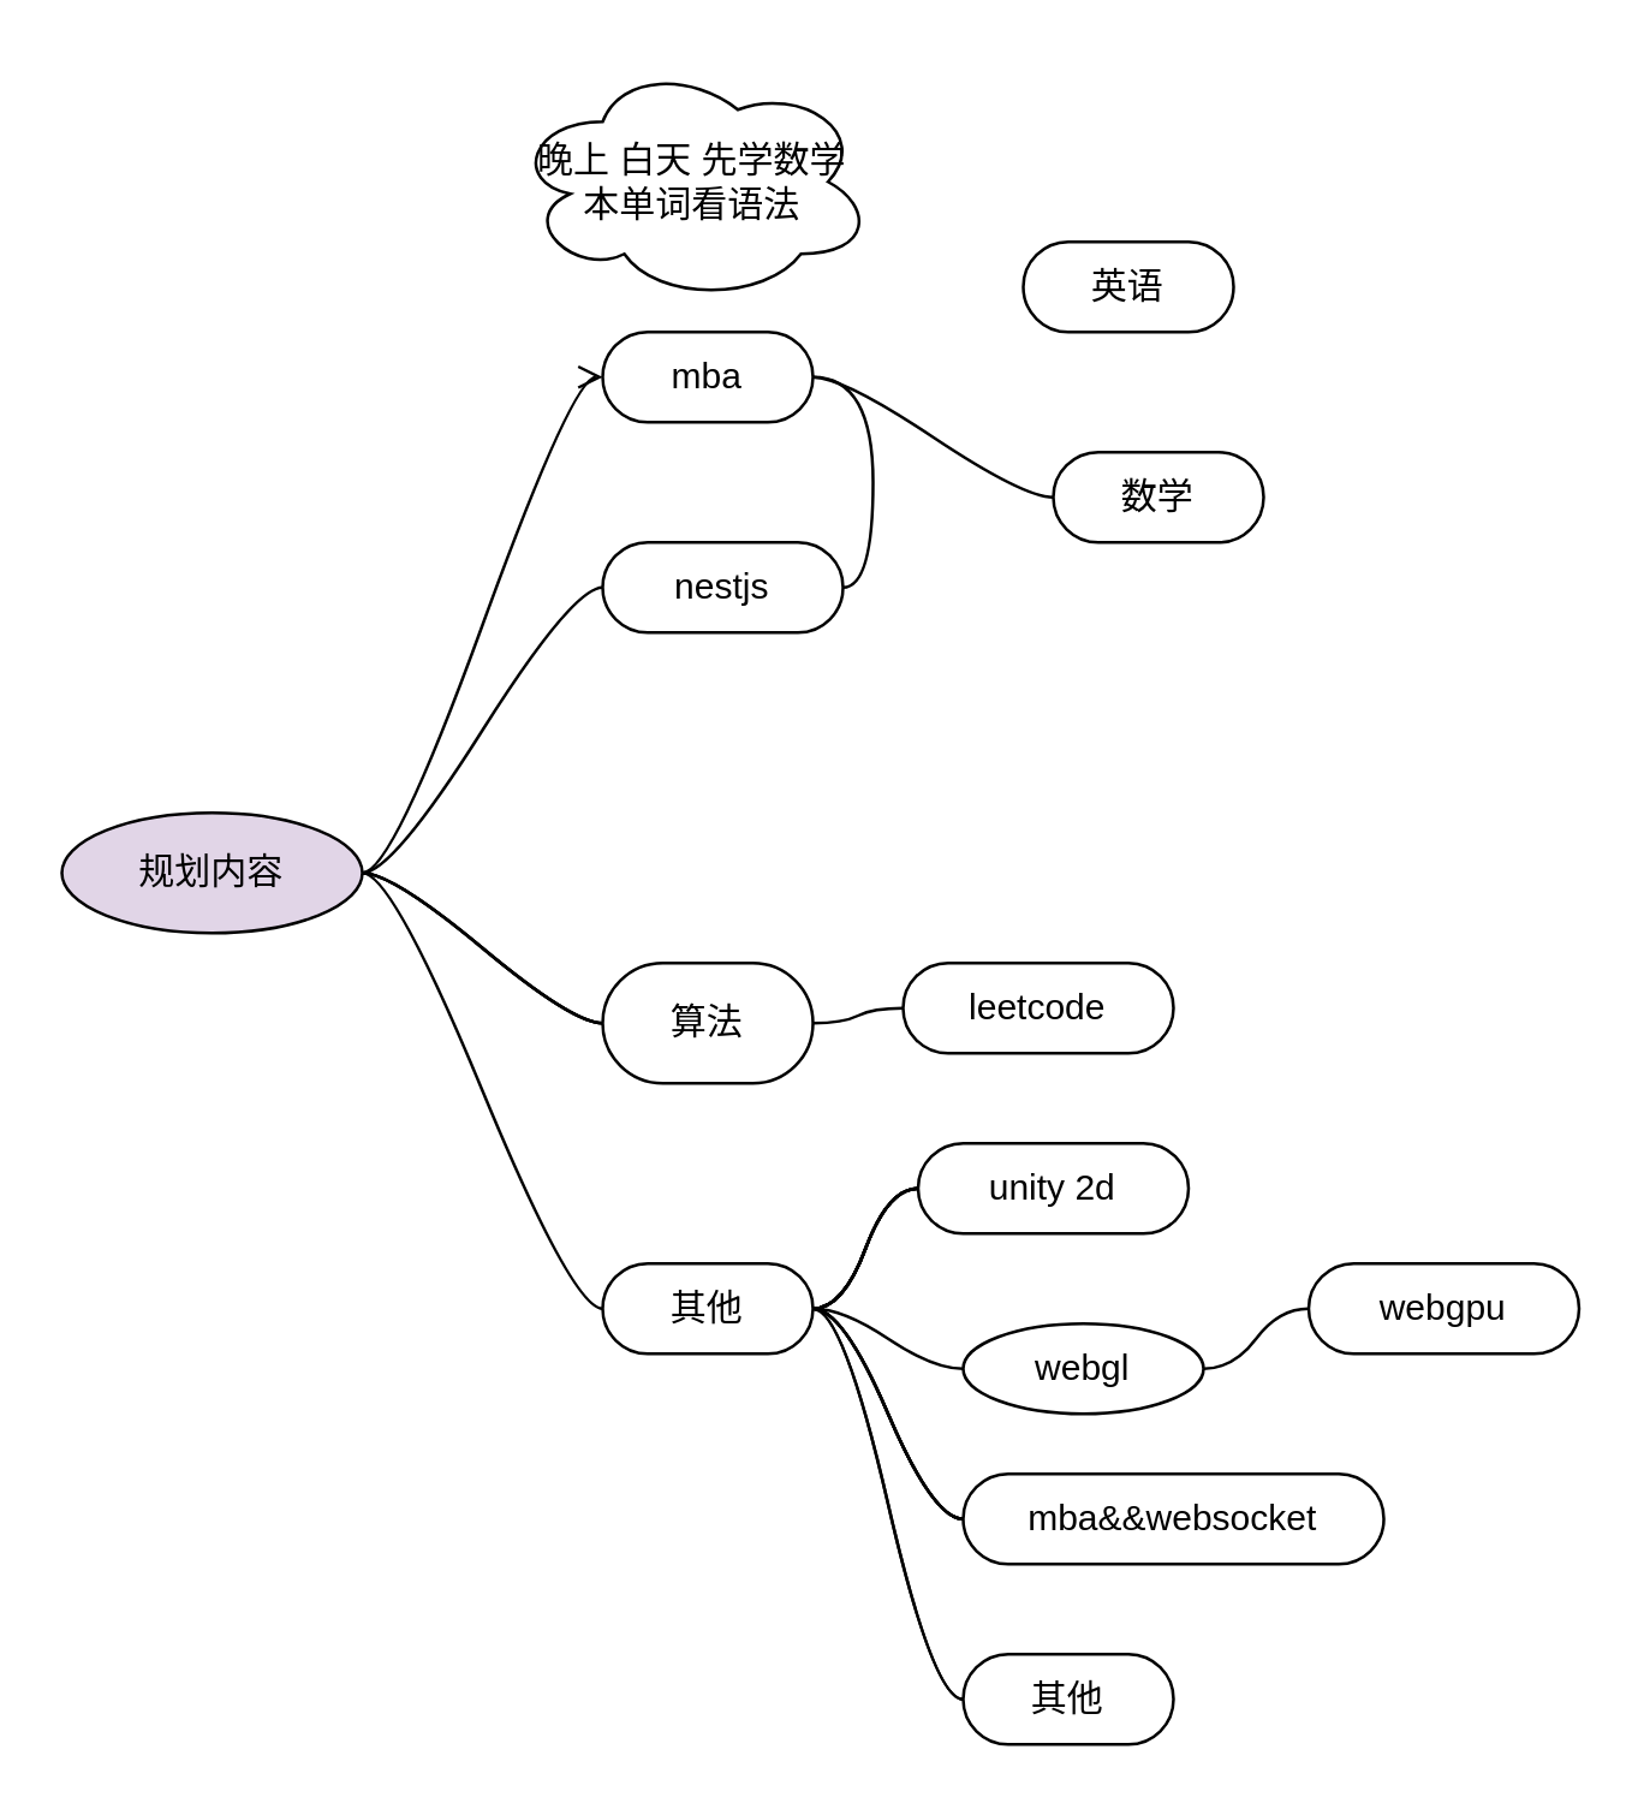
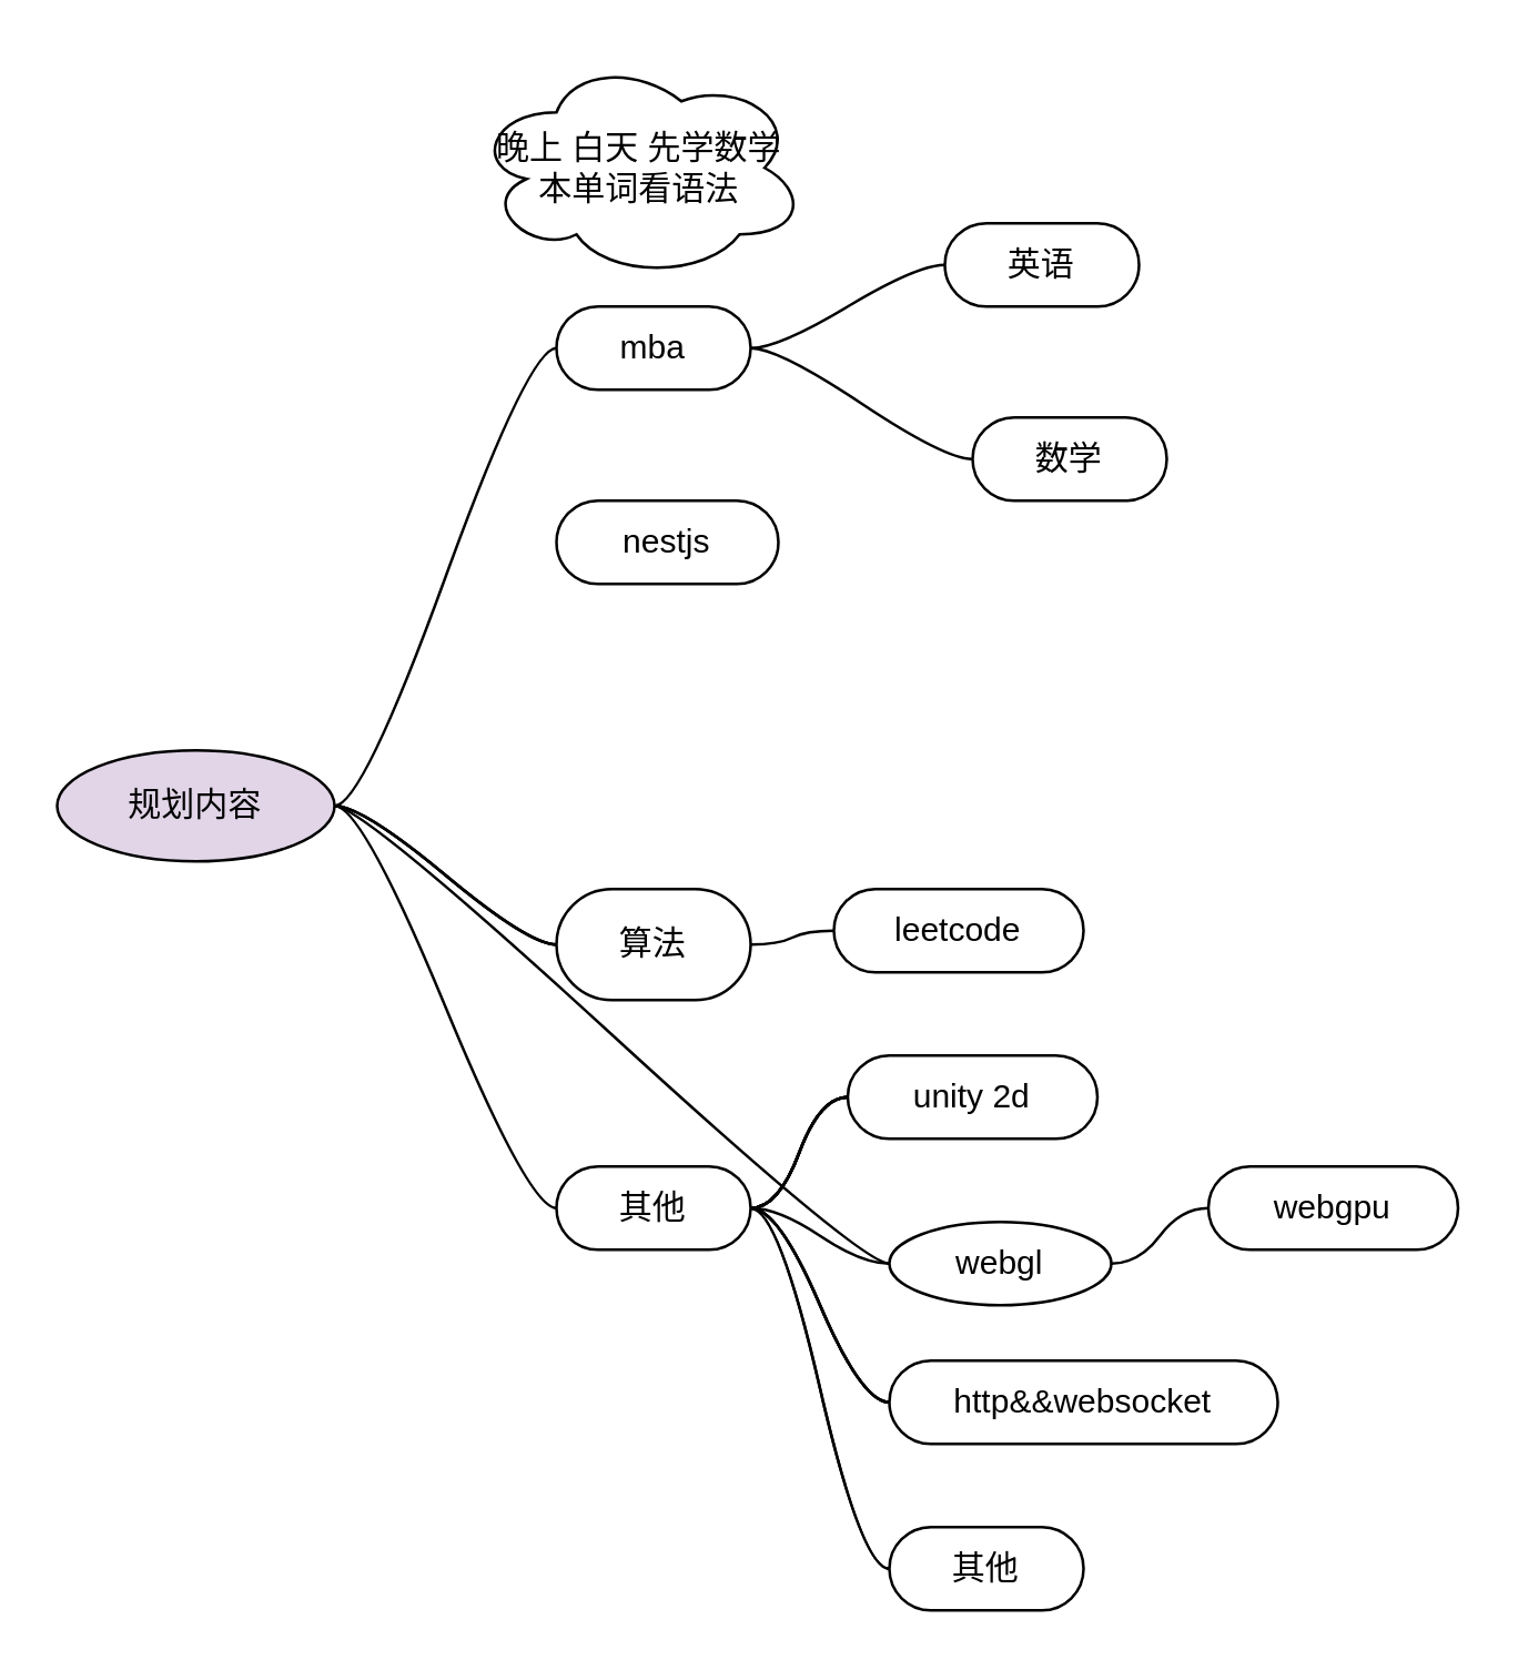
- <mxCell id="11" value="" style="edgeStyle=entityRelationEdgeStyle;startArrow=none;endArrow=open;segment=10;curved=1;sourcePerimeterSpacing=0;targetPerimeterSpacing=0;rounded=0;" edge="1" target="10" parent="1" source="5"><mxGeometry relative="1" as="geometry"><mxPoint x="240" y="212" as="sourcePoint" /></mxGeometry></mxCell>
+ <mxCell id="11" value="" style="edgeStyle=entityRelationEdgeStyle;startArrow=none;endArrow=none;segment=10;curved=1;sourcePerimeterSpacing=0;targetPerimeterSpacing=0;rounded=0;" edge="1" target="10" parent="1" source="5"><mxGeometry relative="1" as="geometry"><mxPoint x="240" y="212" as="sourcePoint" /></mxGeometry></mxCell>
- <mxCell id="9" value="" style="edgeStyle=entityRelationEdgeStyle;rounded=0;orthogonalLoop=1;jettySize=auto;html=1;startArrow=none;endArrow=none;segment=10;curved=1;sourcePerimeterSpacing=0;targetPerimeterSpacing=0;" edge="1" parent="1" source="10" target="6"><mxGeometry relative="1" as="geometry" /></mxCell>
+ <mxCell id="9" value="" style="edgeStyle=entityRelationEdgeStyle;rounded=0;orthogonalLoop=1;jettySize=auto;html=1;startArrow=none;endArrow=none;segment=10;curved=1;sourcePerimeterSpacing=0;targetPerimeterSpacing=0;" edge="1" parent="1" source="10" target="15"><mxGeometry relative="1" as="geometry" /></mxCell>
- <mxCell id="7" value="" style="edgeStyle=entityRelationEdgeStyle;startArrow=none;endArrow=none;segment=10;curved=1;sourcePerimeterSpacing=0;targetPerimeterSpacing=0;rounded=0;" edge="1" target="6" parent="1" source="5"><mxGeometry relative="1" as="geometry"><mxPoint x="220" y="272" as="sourcePoint" /></mxGeometry></mxCell>
+ <mxCell id="7" value="" style="edgeStyle=entityRelationEdgeStyle;startArrow=none;endArrow=none;segment=10;curved=1;sourcePerimeterSpacing=0;targetPerimeterSpacing=0;rounded=0;" edge="1" target="37" parent="1" source="5"><mxGeometry relative="1" as="geometry"><mxPoint x="220" y="272" as="sourcePoint" /></mxGeometry></mxCell>
- <mxCell id="31" value="mba&amp;amp;&amp;amp;websocket" style="whiteSpace=wrap;html=1;rounded=1;arcSize=50;align=center;verticalAlign=middle;strokeWidth=1;autosize=1;spacing=4;treeFolding=1;treeMoving=1;newEdgeStyle={&quot;edgeStyle&quot;:&quot;entityRelationEdgeStyle&quot;,&quot;startArrow&quot;:&quot;none&quot;,&quot;endArrow&quot;:&quot;none&quot;,&quot;segment&quot;:10,&quot;curved&quot;:1,&quot;sourcePerimeterSpacing&quot;:0,&quot;targetPerimeterSpacing&quot;:0};" vertex="1" parent="1"><mxGeometry x="320" y="490" width="140" height="30" as="geometry" /></mxCell>
+ <mxCell id="31" value="http&amp;amp;&amp;amp;websocket" style="whiteSpace=wrap;html=1;rounded=1;arcSize=50;align=center;verticalAlign=middle;strokeWidth=1;autosize=1;spacing=4;treeFolding=1;treeMoving=1;newEdgeStyle={&quot;edgeStyle&quot;:&quot;entityRelationEdgeStyle&quot;,&quot;startArrow&quot;:&quot;none&quot;,&quot;endArrow&quot;:&quot;none&quot;,&quot;segment&quot;:10,&quot;curved&quot;:1,&quot;sourcePerimeterSpacing&quot;:0,&quot;targetPerimeterSpacing&quot;:0};" vertex="1" parent="1"><mxGeometry x="320" y="490" width="140" height="30" as="geometry" /></mxCell>
